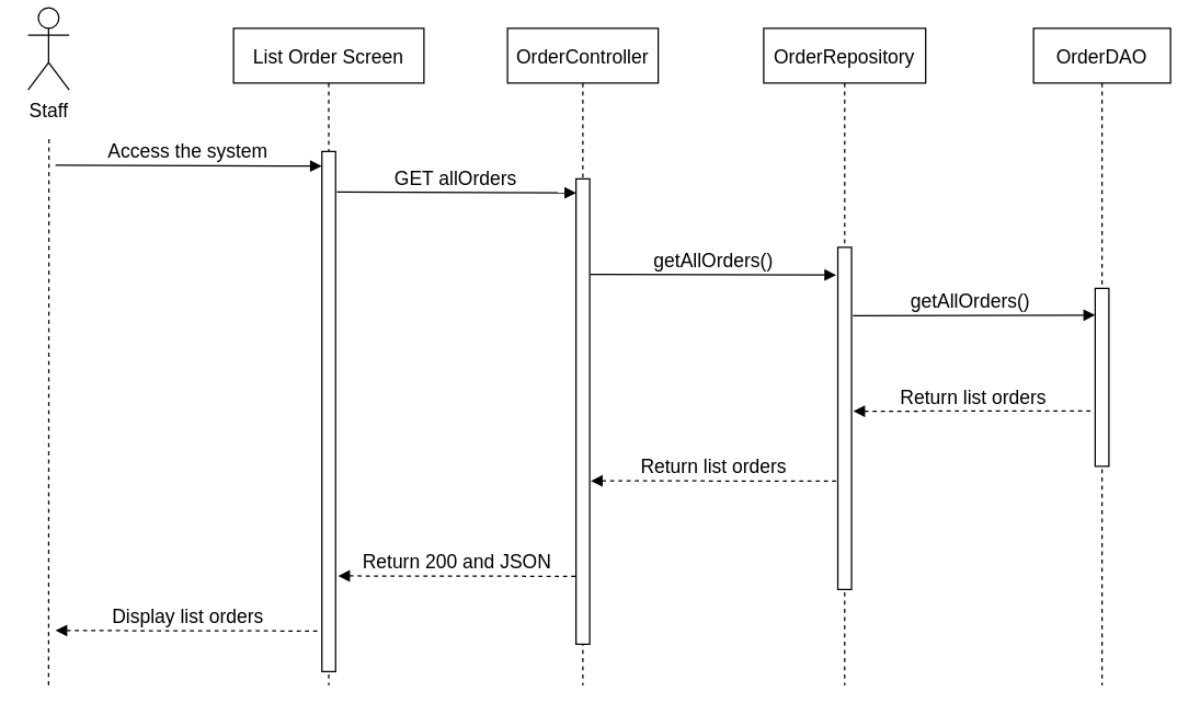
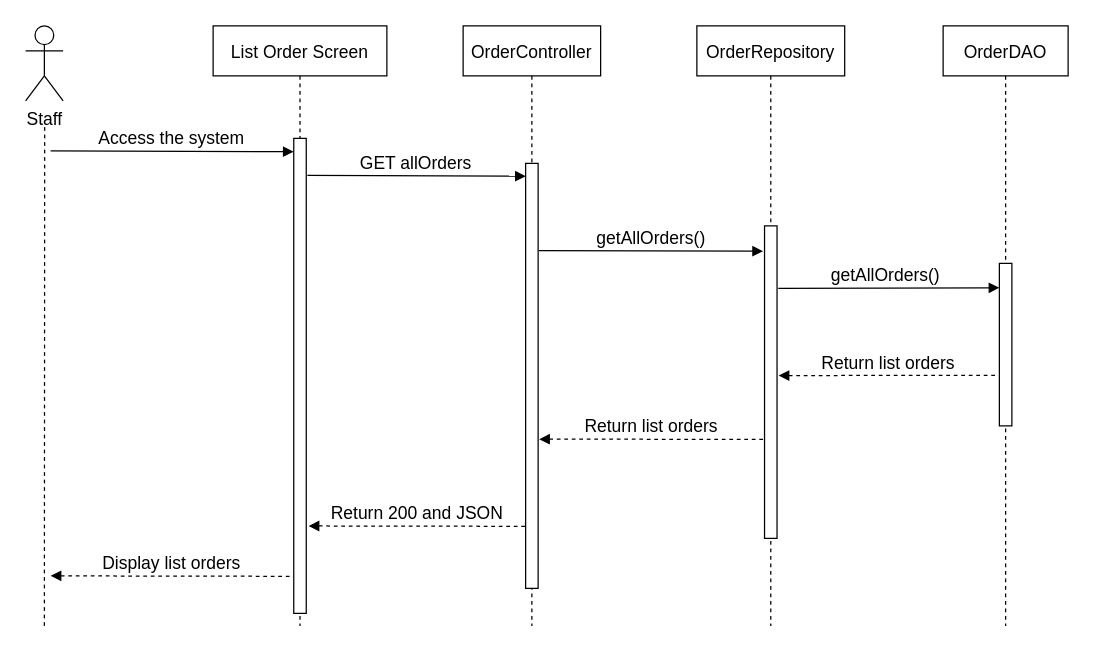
- <mxCell id="6" value="Staff" style="shape=umlActor;verticalLabelPosition=bottom;verticalAlign=top;html=1;outlineConnect=0;fontSize=14;" parent="1" vertex="1"><mxGeometry x="20" y="5" width="30" height="60" as="geometry" /></mxCell>
+ <mxCell id="6" value="Staff" style="shape=umlActor;verticalLabelPosition=bottom;verticalAlign=top;html=1;outlineConnect=0;fontSize=14;" parent="1" vertex="1"><mxGeometry x="20" y="20" width="30" height="60" as="geometry" /></mxCell>
